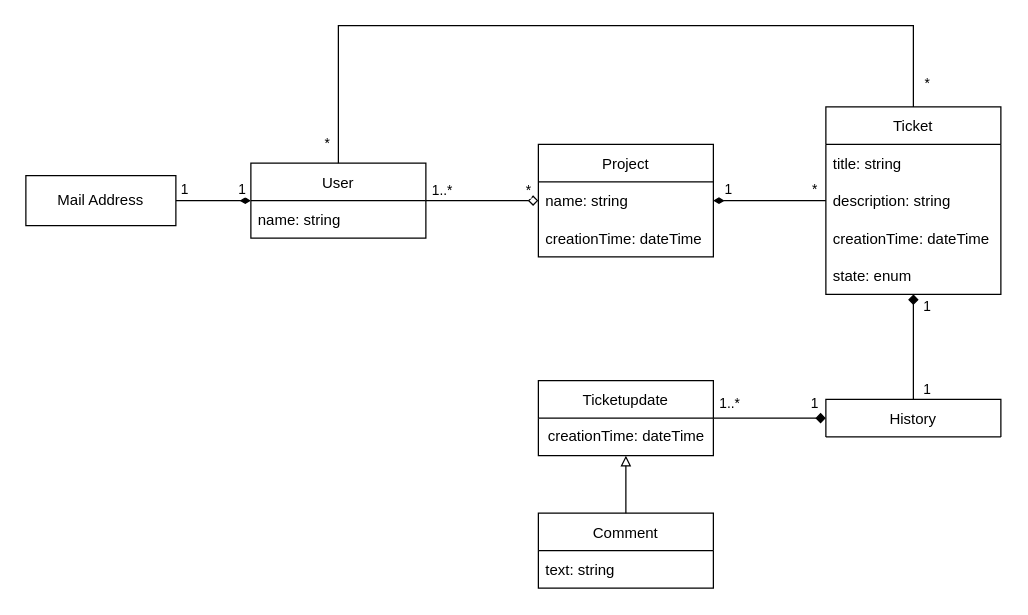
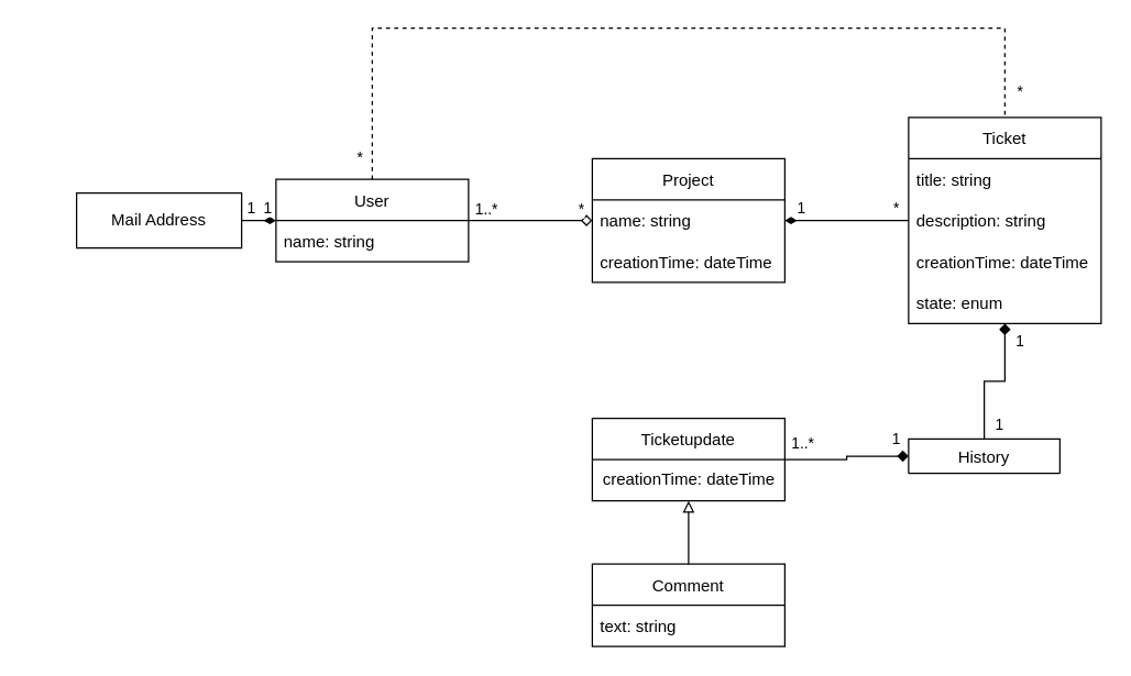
- <mxCell id="27" value="" style="endArrow=none;startArrow=none;endFill=0;startFill=0;html=1;rounded=0;edgeStyle=orthogonalEdgeStyle;" edge="1" parent="1" source="8" target="19"><mxGeometry width="160" relative="1" as="geometry"><mxPoint x="480" y="230" as="sourcePoint" /><mxPoint x="640" y="230" as="targetPoint" /><Array as="points"><mxPoint x="270" y="20" /><mxPoint x="730" y="20" /></Array></mxGeometry></mxCell>
+ <mxCell id="27" value="" style="endArrow=none;startArrow=none;endFill=0;startFill=0;html=1;rounded=0;edgeStyle=orthogonalEdgeStyle;dashed=1;" edge="1" parent="1" source="8" target="19"><mxGeometry width="160" relative="1" as="geometry"><mxPoint x="480" y="230" as="sourcePoint" /><mxPoint x="640" y="230" as="targetPoint" /><Array as="points"><mxPoint x="270" y="20" /><mxPoint x="730" y="20" /></Array></mxGeometry></mxCell>
- <mxCell id="26" value="Mail Address" style="rounded=0;whiteSpace=wrap;html=1;" vertex="1" parent="1"><mxGeometry x="20" y="140" width="120" height="40" as="geometry" /></mxCell>
+ <mxCell id="26" value="Mail Address" style="rounded=0;whiteSpace=wrap;html=1;" vertex="1" parent="1"><mxGeometry x="55" y="140" width="120" height="40" as="geometry" /></mxCell>
- <mxCell id="33" value="History" style="swimlane;fontStyle=0;childLayout=stackLayout;horizontal=1;startSize=30;horizontalStack=0;resizeParent=1;resizeParentMax=0;resizeLast=0;collapsible=1;marginBottom=0;rounded=0;" vertex="1" parent="1"><mxGeometry x="660" y="319" width="140" height="30" as="geometry" /></mxCell>
+ <mxCell id="33" value="History" style="swimlane;fontStyle=0;childLayout=stackLayout;horizontal=1;startSize=30;horizontalStack=0;resizeParent=1;resizeParentMax=0;resizeLast=0;collapsible=1;marginBottom=0;rounded=0;" vertex="1" parent="1"><mxGeometry x="660" y="319" width="110" height="25" as="geometry" /></mxCell>
